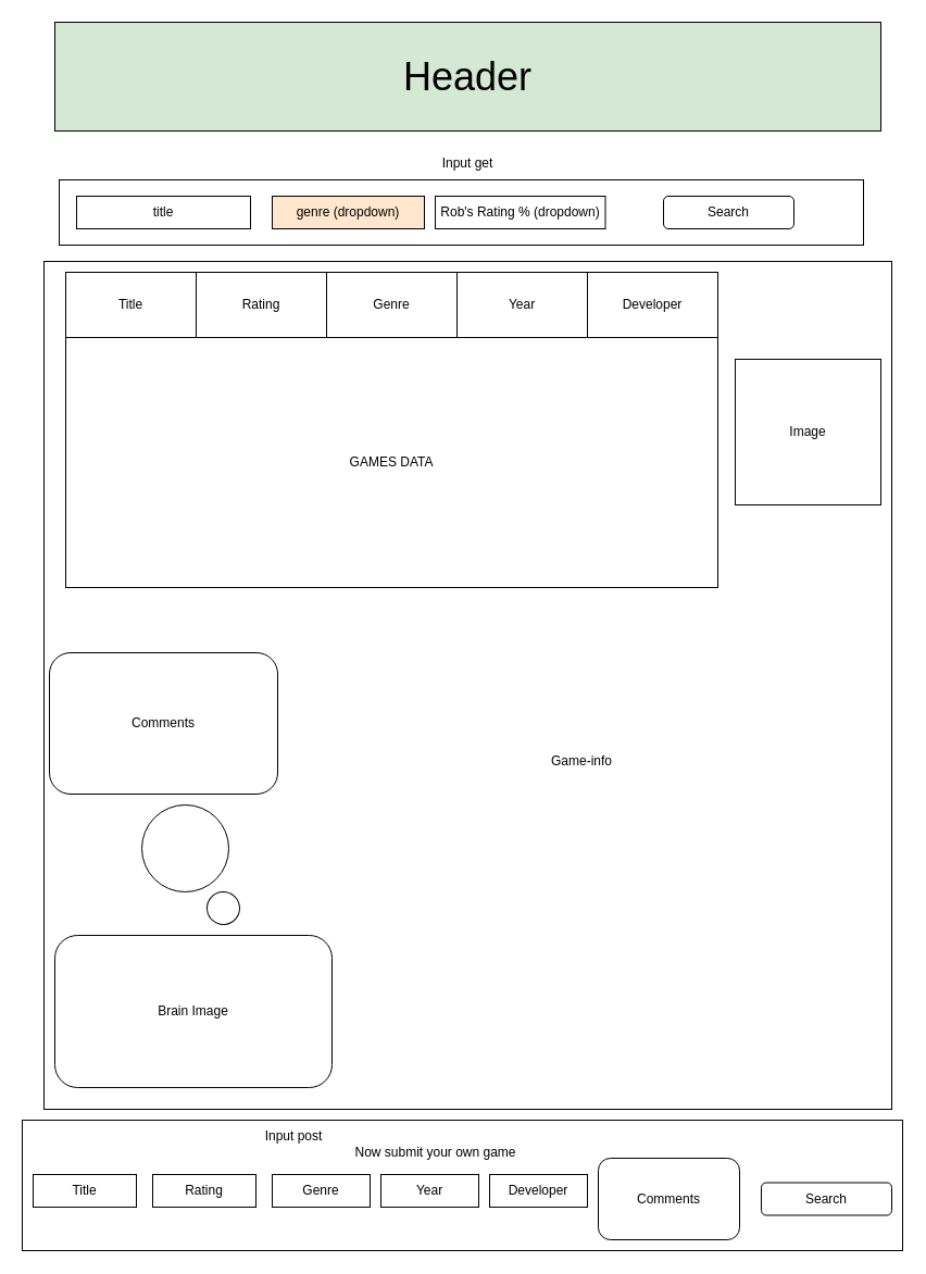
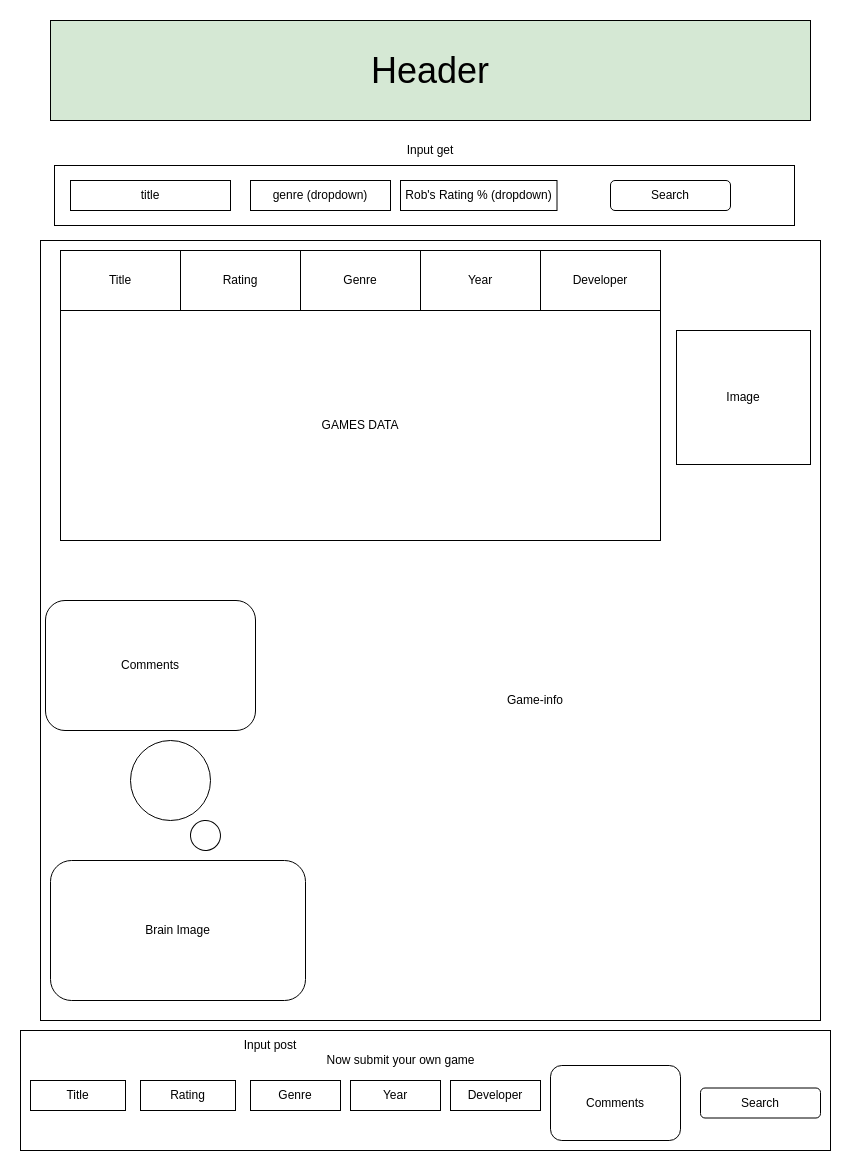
- <mxCell id="5" value="genre (dropdown)" style="rounded=0;whiteSpace=wrap;html=1;fontSize=12;fillColor=#ffe6cc;" vertex="1" parent="1"><mxGeometry x="250" y="180" width="140" height="30" as="geometry" /></mxCell>
+ <mxCell id="5" value="genre (dropdown)" style="rounded=0;whiteSpace=wrap;html=1;fontSize=12;" vertex="1" parent="1"><mxGeometry x="250" y="180" width="140" height="30" as="geometry" /></mxCell>
